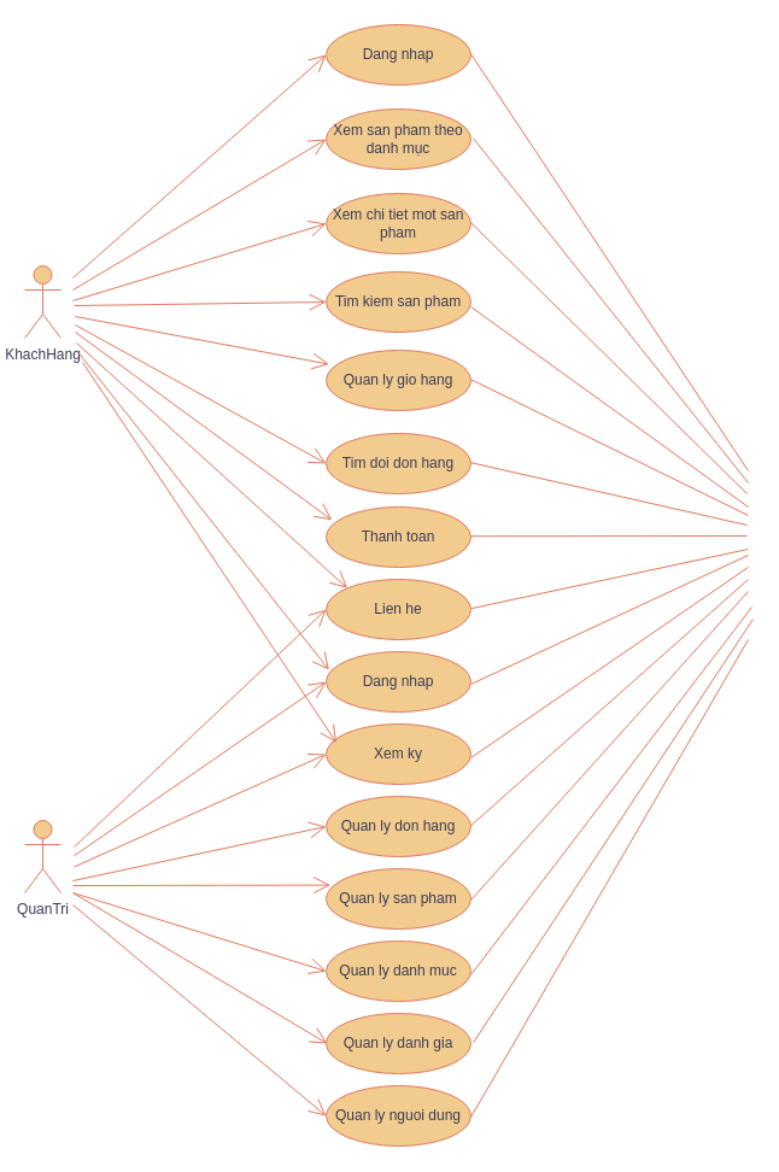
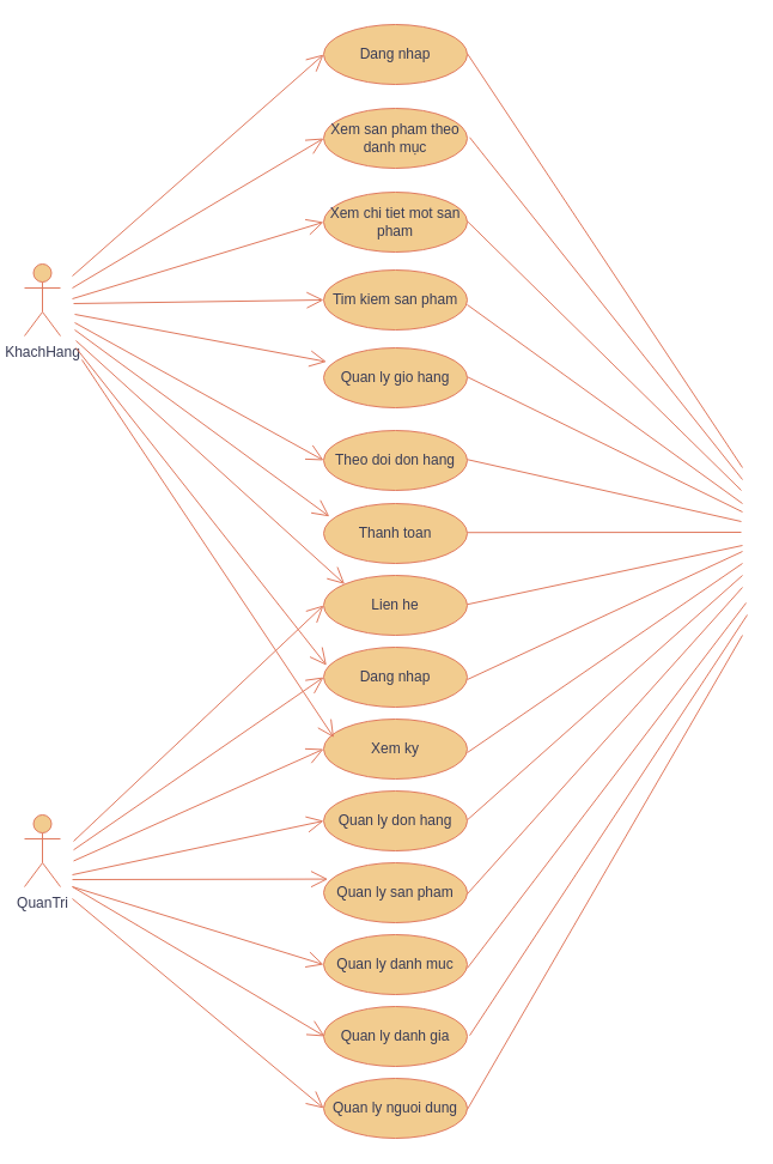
- <mxCell id="9" value="Tim doi don hang" style="ellipse;whiteSpace=wrap;html=1;labelBackgroundColor=none;fillColor=#F2CC8F;strokeColor=#E07A5F;fontColor=#393C56;" vertex="1" parent="1"><mxGeometry x="270" y="359" width="120" height="50" as="geometry" /></mxCell>
+ <mxCell id="9" value="Theo doi don hang" style="ellipse;whiteSpace=wrap;html=1;labelBackgroundColor=none;fillColor=#F2CC8F;strokeColor=#E07A5F;fontColor=#393C56;" vertex="1" parent="1"><mxGeometry x="270" y="359" width="120" height="50" as="geometry" /></mxCell>
